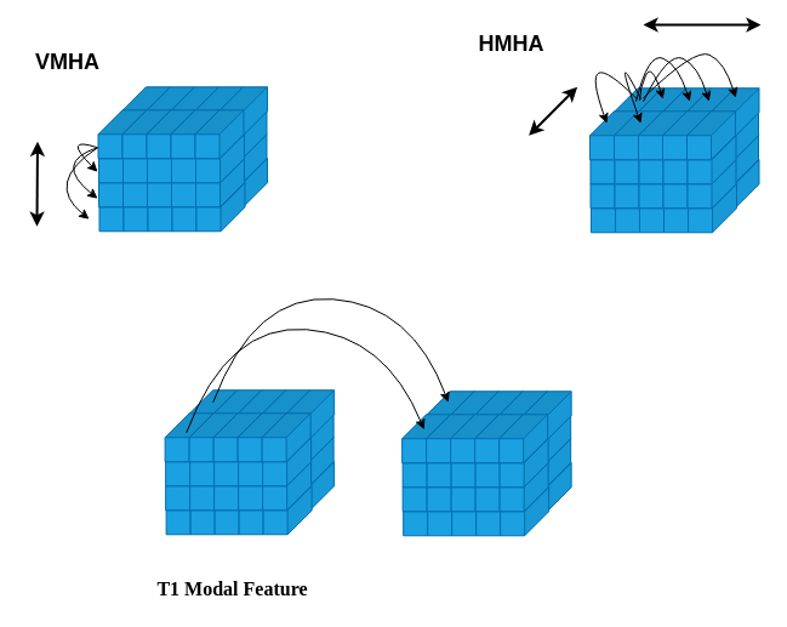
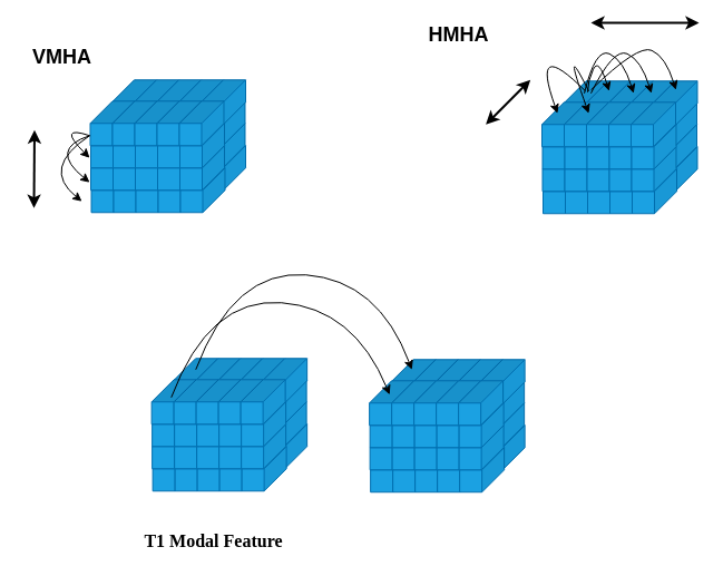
- <mxCell id="86" value="&lt;font style=&quot;font-size: 18px&quot;&gt;&lt;b&gt;HMHA&lt;/b&gt;&lt;/font&gt;" style="text;html=1;align=center;verticalAlign=middle;resizable=0;points=[];autosize=1;strokeColor=none;fillColor=none;fontColor=default;" vertex="1" parent="1"><mxGeometry x="385.63" y="26.25" width="70" height="20" as="geometry" /></mxCell>
+ <mxCell id="86" value="&lt;font style=&quot;font-size: 18px&quot;&gt;&lt;b&gt;HMHA&lt;/b&gt;&lt;/font&gt;" style="text;html=1;align=center;verticalAlign=middle;resizable=0;points=[];autosize=1;strokeColor=none;fillColor=none;fontColor=default;" vertex="1" parent="1"><mxGeometry x="375.63" y="21.25" width="70" height="20" as="geometry" /></mxCell>
